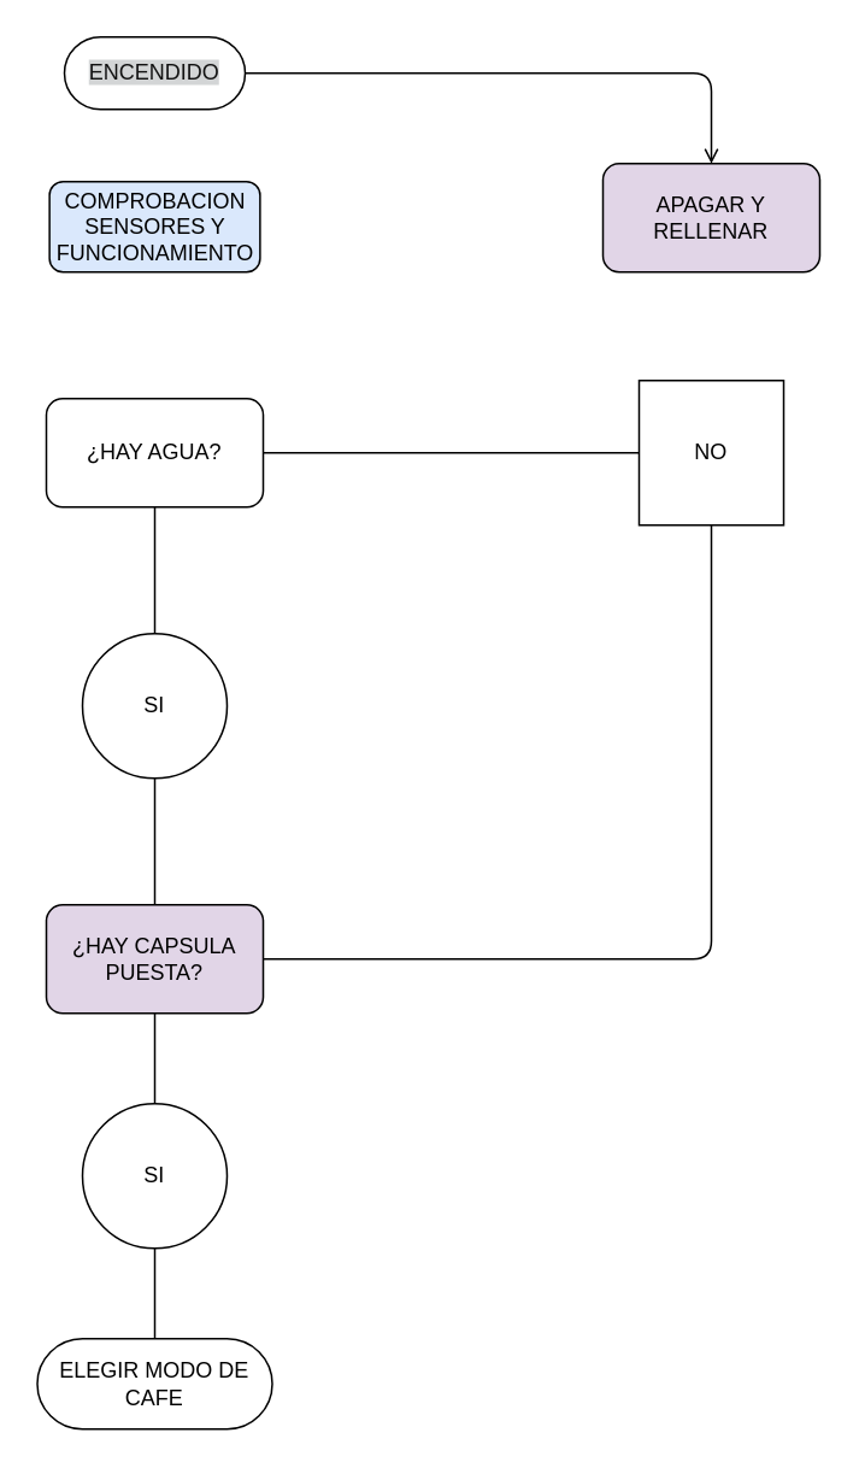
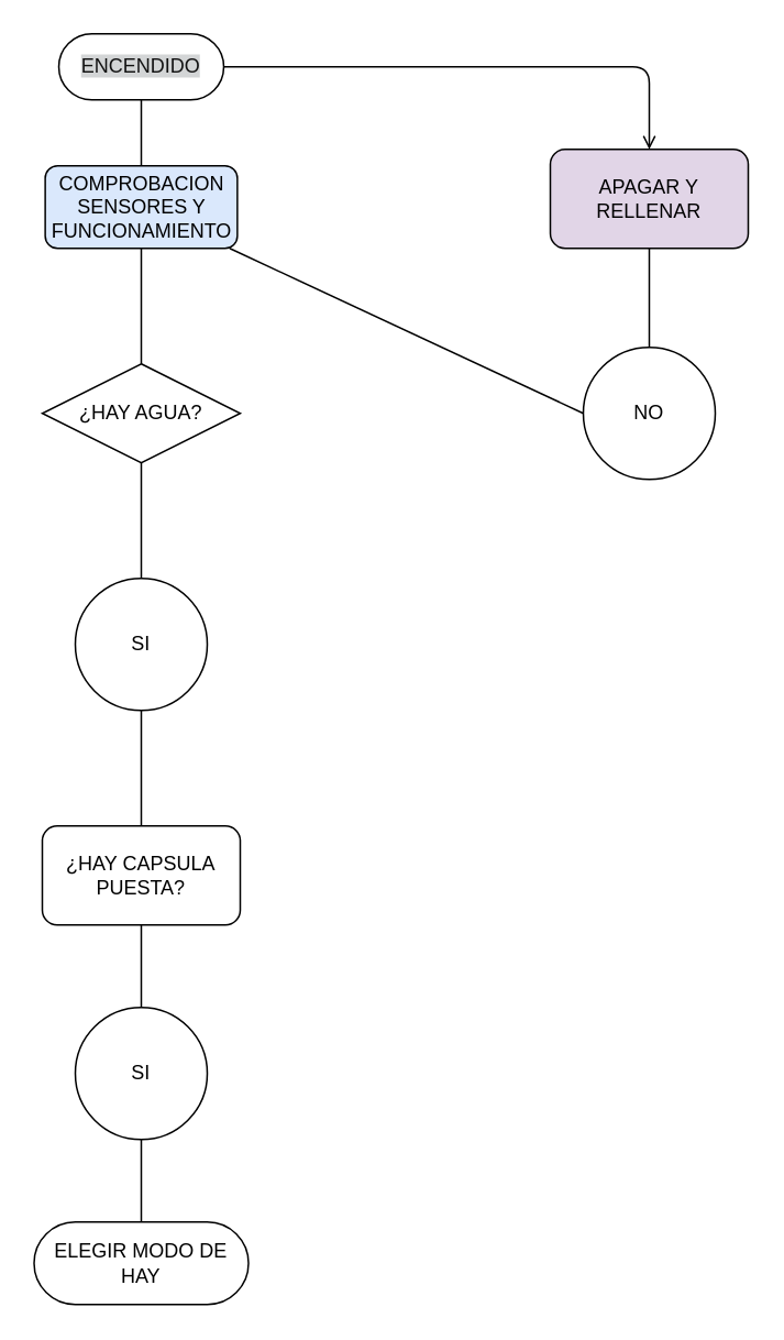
+ <mxCell id="9" value="" style="endArrow=none;html=1;entryX=0.5;entryY=0.5;entryDx=0;entryDy=15;exitX=0.5;exitY=0;exitDx=0;exitDy=0;entryPerimeter=0;" edge="1" parent="1" source="2" target="19"><mxGeometry width="50" height="50" relative="1" as="geometry"><mxPoint x="183" y="140" as="sourcePoint" /><mxPoint x="85" y="60" as="targetPoint" /></mxGeometry></mxCell>
+ <mxCell id="14" value="" style="endArrow=none;html=1;entryX=0.5;entryY=0;entryDx=0;entryDy=0;exitX=0.5;exitY=1;exitDx=0;exitDy=0;" edge="1" parent="1" source="6" target="4"><mxGeometry width="50" height="50" relative="1" as="geometry"><mxPoint x="92" y="160" as="sourcePoint" /><mxPoint x="95" y="230" as="targetPoint" /></mxGeometry></mxCell>
+ <mxCell id="11" value="" style="endArrow=none;html=1;entryX=0.5;entryY=0;entryDx=0;entryDy=0;exitX=0.5;exitY=1;exitDx=0;exitDy=0;" edge="1" parent="1" source="2" target="3"><mxGeometry width="50" height="50" relative="1" as="geometry"><mxPoint x="92" y="110" as="sourcePoint" /><mxPoint x="92" y="70" as="targetPoint" /></mxGeometry></mxCell>
- <mxCell id="3" value="¿HAY AGUA?" style="rounded=1;whiteSpace=wrap;html=1;" vertex="1" parent="1"><mxGeometry x="25" y="220" width="120" height="60" as="geometry" /></mxCell>
+ <mxCell id="3" value="¿HAY AGUA?" style="rhombus;whiteSpace=wrap;html=1;" vertex="1" parent="1"><mxGeometry x="25" y="220" width="120" height="60" as="geometry" /></mxCell>
- <mxCell id="13" value="" style="endArrow=none;html=1;entryX=1;entryY=0.5;entryDx=0;entryDy=0;exitX=0;exitY=0.5;exitDx=0;exitDy=0;" edge="1" parent="1" source="4" target="3"><mxGeometry width="50" height="50" relative="1" as="geometry"><mxPoint x="92" y="360" as="sourcePoint" /><mxPoint x="95" y="290" as="targetPoint" /></mxGeometry></mxCell>
+ <mxCell id="13" value="" style="endArrow=none;html=1;exitX=0;exitY=0.5;exitDx=0;exitDy=0;" edge="1" parent="1" source="4" target="2"><mxGeometry width="50" height="50" relative="1" as="geometry"><mxPoint x="92" y="360" as="sourcePoint" /><mxPoint x="95" y="290" as="targetPoint" /></mxGeometry></mxCell>
- <mxCell id="4" value="NO" style="whiteSpace=wrap;html=1;aspect=fixed;rounded=0;" vertex="1" parent="1"><mxGeometry x="353" y="210" width="80" height="80" as="geometry" /></mxCell>
+ <mxCell id="4" value="NO" style="ellipse;whiteSpace=wrap;html=1;aspect=fixed;" vertex="1" parent="1"><mxGeometry x="353" y="210" width="80" height="80" as="geometry" /></mxCell>
- <mxCell id="17" value="" style="endArrow=none;html=1;entryX=0.5;entryY=1;entryDx=0;entryDy=0;exitX=1;exitY=0.5;exitDx=0;exitDy=0;" edge="1" parent="1" source="7" target="4"><mxGeometry width="50" height="50" relative="1" as="geometry"><mxPoint x="95" y="570" as="sourcePoint" /><mxPoint x="103" y="660" as="targetPoint" /><Array as="points"><mxPoint x="393" y="530" /></Array></mxGeometry></mxCell>
- <mxCell id="7" value="¿HAY CAPSULA PUESTA?" style="rounded=1;whiteSpace=wrap;html=1;fillColor=#e1d5e7;" vertex="1" parent="1"><mxGeometry x="25" y="500" width="120" height="60" as="geometry" /></mxCell>
+ <mxCell id="7" value="¿HAY CAPSULA PUESTA?" style="rounded=1;whiteSpace=wrap;html=1;" vertex="1" parent="1"><mxGeometry x="25" y="500" width="120" height="60" as="geometry" /></mxCell>
- <mxCell id="20" value="ELEGIR MODO DE CAFE" style="html=1;dashed=0;whiteSpace=wrap;shape=mxgraph.dfd.start" vertex="1" parent="1"><mxGeometry x="20" y="740" width="130" height="50" as="geometry" /></mxCell>
+ <mxCell id="20" value="ELEGIR MODO DE HAY" style="html=1;dashed=0;whiteSpace=wrap;shape=mxgraph.dfd.start" vertex="1" parent="1"><mxGeometry x="20" y="740" width="130" height="50" as="geometry" /></mxCell>
